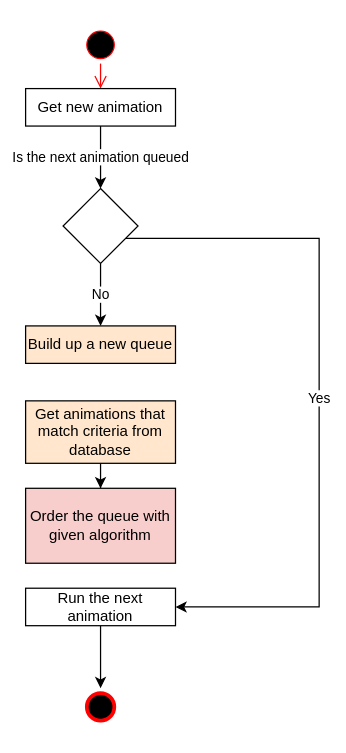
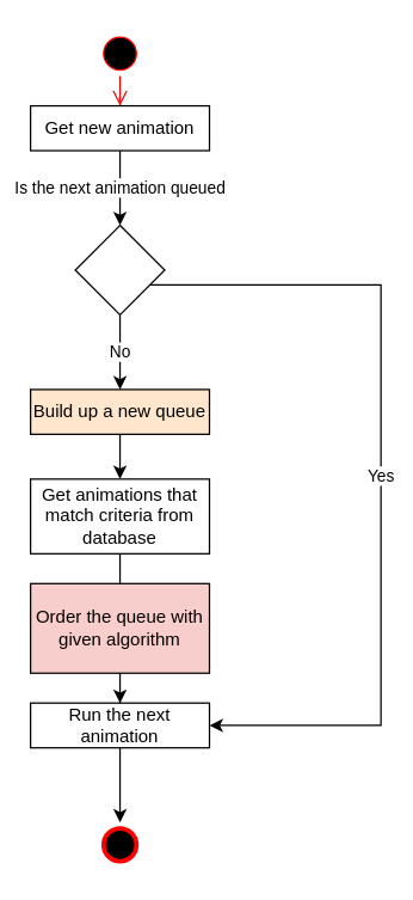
+ <mxCell id="9" value="" style="edgeStyle=orthogonalEdgeStyle;rounded=0;orthogonalLoop=1;jettySize=auto;html=1;" edge="1" parent="1" source="10" target="15"><mxGeometry relative="1" as="geometry" /></mxCell>
- <mxCell id="15" value="Get animations that match criteria from database" style="whiteSpace=wrap;html=1;fillColor=#ffe6cc;" vertex="1" parent="1"><mxGeometry x="20" y="320" width="120" height="50" as="geometry" /></mxCell>
+ <mxCell id="15" value="Get animations that match criteria from database" style="whiteSpace=wrap;html=1;" vertex="1" parent="1"><mxGeometry x="20" y="320" width="120" height="50" as="geometry" /></mxCell>
- <mxCell id="14" value="" style="edgeStyle=orthogonalEdgeStyle;rounded=0;orthogonalLoop=1;jettySize=auto;html=1;" edge="1" parent="1" source="15" target="17"><mxGeometry relative="1" as="geometry" /></mxCell>
+ <mxCell id="14" value="" style="edgeStyle=orthogonalEdgeStyle;rounded=0;orthogonalLoop=1;jettySize=auto;html=1;endArrow=none;" edge="1" parent="1" source="15" target="17"><mxGeometry relative="1" as="geometry" /></mxCell>
+ <mxCell id="16" value="" style="edgeStyle=orthogonalEdgeStyle;rounded=0;orthogonalLoop=1;jettySize=auto;html=1;" edge="1" parent="1" source="17" target="12"><mxGeometry relative="1" as="geometry" /></mxCell>
